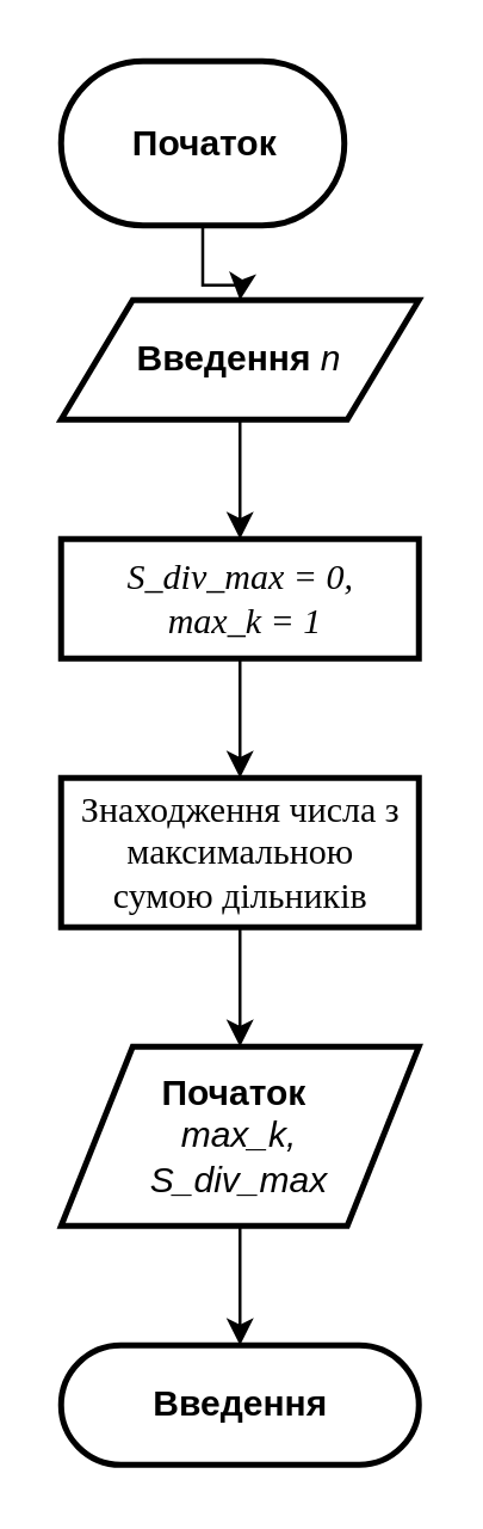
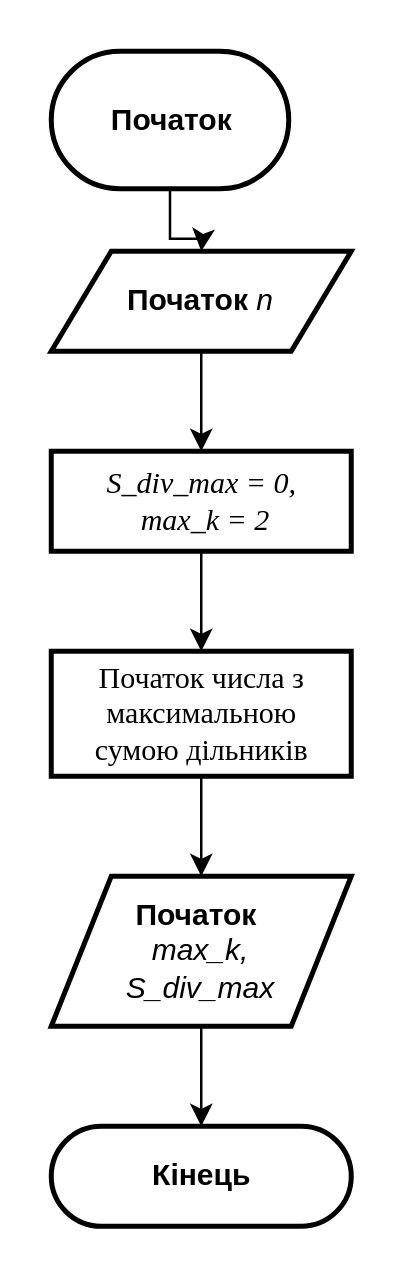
- <mxCell id="5" value="&lt;b&gt;Введення &lt;/b&gt;&lt;i&gt;n&lt;/i&gt;" style="shape=parallelogram;perimeter=parallelogramPerimeter;whiteSpace=wrap;html=1;dashed=0;strokeWidth=2;" parent="1" vertex="1"><mxGeometry x="20" y="100" width="120" height="40" as="geometry" /></mxCell>
+ <mxCell id="5" value="&lt;b&gt;Початок &lt;/b&gt;&lt;i&gt;n&lt;/i&gt;" style="shape=parallelogram;perimeter=parallelogramPerimeter;whiteSpace=wrap;html=1;dashed=0;strokeWidth=2;" parent="1" vertex="1"><mxGeometry x="20" y="100" width="120" height="40" as="geometry" /></mxCell>
- <mxCell id="7" value="&lt;i&gt;&lt;span lang=&quot;EN-US&quot; style=&quot;font-family: &amp;#34;times new roman&amp;#34; , serif&quot;&gt;&lt;font style=&quot;font-size: 12px&quot;&gt;S_div_max = 0,&lt;br&gt;&amp;nbsp;max_k = 1&lt;/font&gt;&lt;/span&gt;&lt;/i&gt;" style="html=1;dashed=0;whitespace=wrap;strokeWidth=2;" parent="1" vertex="1"><mxGeometry x="20" y="180" width="120" height="40" as="geometry" /></mxCell>
+ <mxCell id="7" value="&lt;i&gt;&lt;span lang=&quot;EN-US&quot; style=&quot;font-family: &amp;#34;times new roman&amp;#34; , serif&quot;&gt;&lt;font style=&quot;font-size: 12px&quot;&gt;S_div_max = 0,&lt;br&gt;&amp;nbsp;max_k = 2&lt;/font&gt;&lt;/span&gt;&lt;/i&gt;" style="html=1;dashed=0;whitespace=wrap;strokeWidth=2;" parent="1" vertex="1"><mxGeometry x="20" y="180" width="120" height="40" as="geometry" /></mxCell>
- <mxCell id="9" value="&lt;span lang=&quot;UK&quot; style=&quot;font-family: &amp;#34;times new roman&amp;#34; , serif&quot;&gt;&lt;font style=&quot;font-size: 12px&quot;&gt;Знаходження числа з&lt;br&gt;максимальною &lt;br&gt;сумою&amp;nbsp;дільників&lt;/font&gt;&lt;/span&gt;" style="html=1;dashed=0;whitespace=wrap;strokeWidth=2;" parent="1" vertex="1"><mxGeometry x="20" y="260" width="120" height="50" as="geometry" /></mxCell>
+ <mxCell id="9" value="&lt;span lang=&quot;UK&quot; style=&quot;font-family: &amp;#34;times new roman&amp;#34; , serif&quot;&gt;&lt;font style=&quot;font-size: 12px&quot;&gt;Початок числа з&lt;br&gt;максимальною &lt;br&gt;сумою&amp;nbsp;дільників&lt;/font&gt;&lt;/span&gt;" style="html=1;dashed=0;whitespace=wrap;strokeWidth=2;" parent="1" vertex="1"><mxGeometry x="20" y="260" width="120" height="50" as="geometry" /></mxCell>
- <mxCell id="12" value="&lt;b&gt;Введення&lt;/b&gt;" style="html=1;dashed=0;whitespace=wrap;shape=mxgraph.dfd.start;strokeWidth=2;" parent="1" vertex="1"><mxGeometry x="20" y="450" width="120" height="40" as="geometry" /></mxCell>
+ <mxCell id="12" value="&lt;b&gt;Кінець&lt;/b&gt;" style="html=1;dashed=0;whitespace=wrap;shape=mxgraph.dfd.start;strokeWidth=2;" parent="1" vertex="1"><mxGeometry x="20" y="450" width="120" height="40" as="geometry" /></mxCell>
